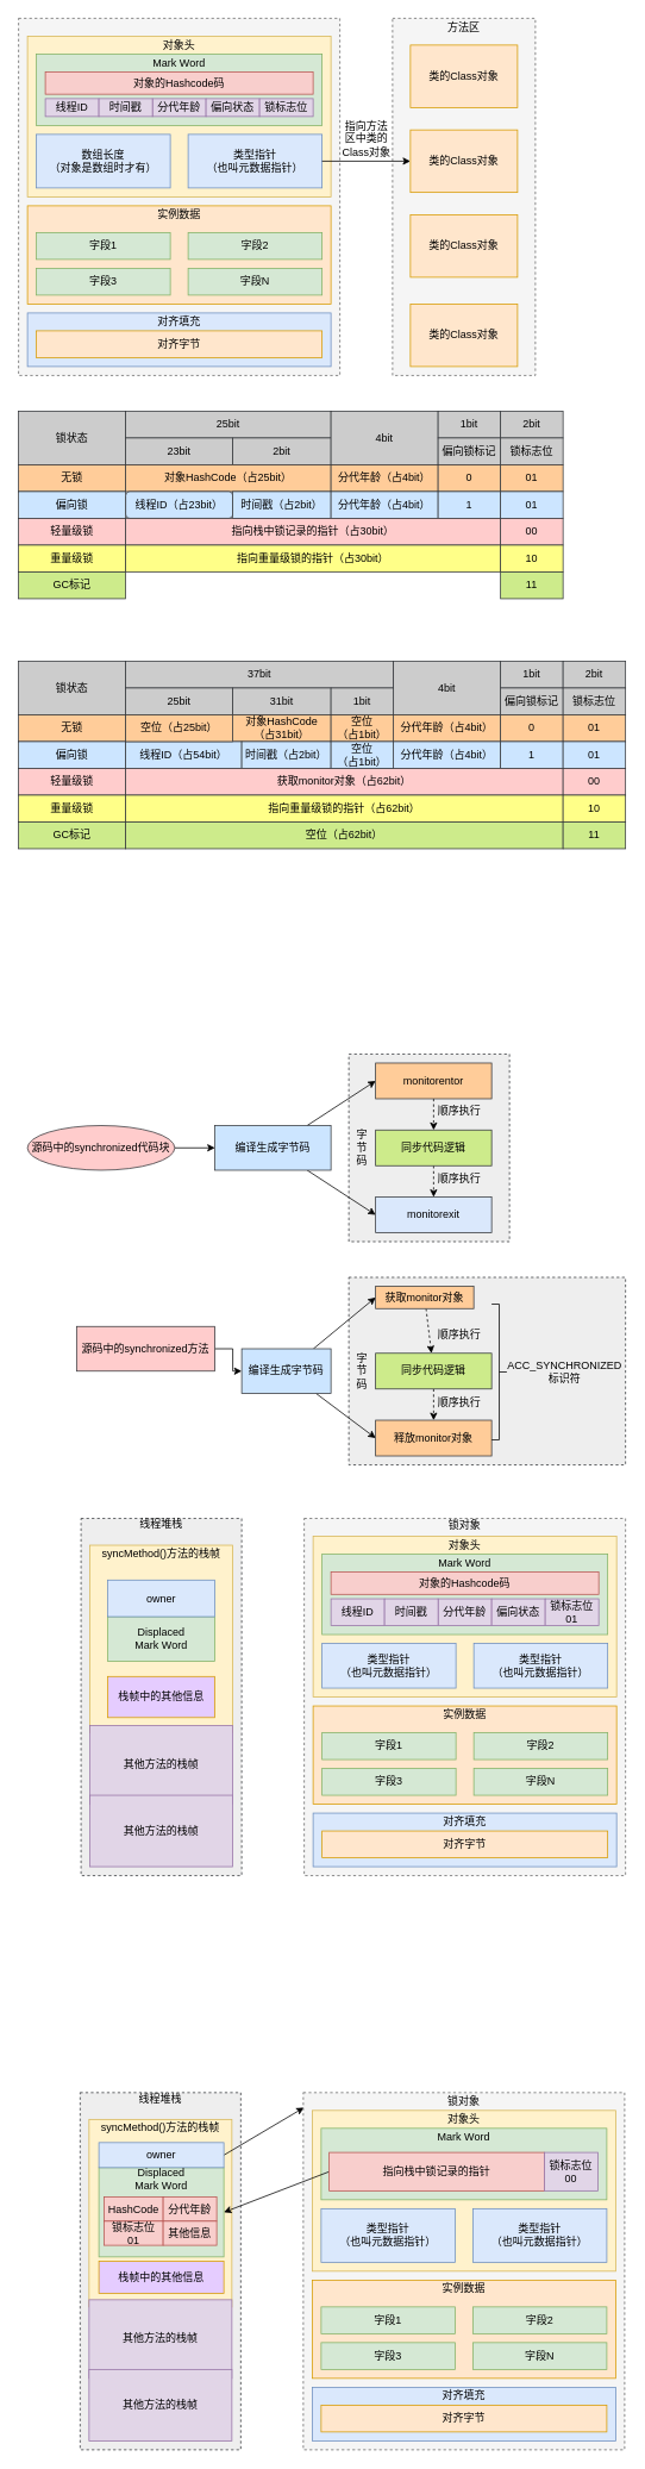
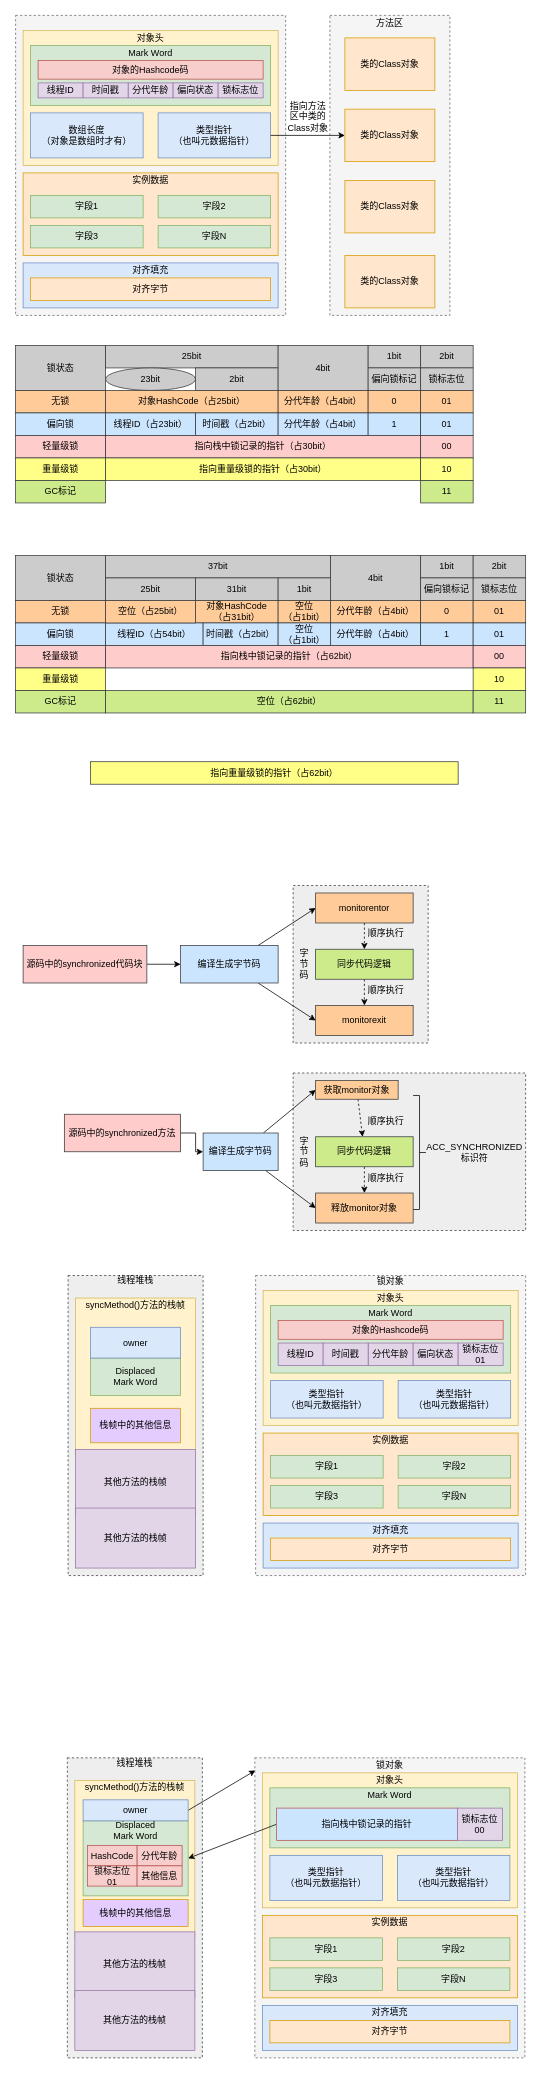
- <mxCell id="35" value="23bit" style="rounded=0;whiteSpace=wrap;html=1;strokeColor=#36393d;fillColor=#CCCCCC;" vertex="1" parent="1"><mxGeometry x="140" y="490" width="120" height="30" as="geometry" /></mxCell>
+ <mxCell id="35" value="23bit" style="ellipse;whiteSpace=wrap;html=1;strokeColor=#36393d;fillColor=#CCCCCC;" vertex="1" parent="1"><mxGeometry x="140" y="490" width="120" height="30" as="geometry" /></mxCell>
- <mxCell id="51" value="线程ID（占23bit）" style="whiteSpace=wrap;html=1;fillColor=#cce5ff;strokeColor=#36393d;rounded=1;" vertex="1" parent="1"><mxGeometry x="140" y="550" width="120" height="30" as="geometry" /></mxCell>
+ <mxCell id="51" value="线程ID（占23bit）" style="rounded=0;whiteSpace=wrap;html=1;fillColor=#cce5ff;strokeColor=#36393d;" vertex="1" parent="1"><mxGeometry x="140" y="550" width="120" height="30" as="geometry" /></mxCell>
- <mxCell id="84" value="获取monitor对象（占62bit）" style="rounded=0;whiteSpace=wrap;html=1;fillColor=#ffcccc;strokeColor=#36393d;" vertex="1" parent="1"><mxGeometry x="140" y="860" width="490" height="30" as="geometry" /></mxCell>
+ <mxCell id="84" value="指向栈中锁记录的指针（占62bit）" style="rounded=0;whiteSpace=wrap;html=1;fillColor=#ffcccc;strokeColor=#36393d;" vertex="1" parent="1"><mxGeometry x="140" y="860" width="490" height="30" as="geometry" /></mxCell>
- <mxCell id="86" value="指向重量级锁的指针（占62bit）" style="rounded=0;whiteSpace=wrap;html=1;fillColor=#ffff88;strokeColor=#36393d;" vertex="1" parent="1"><mxGeometry x="140" y="890" width="490" height="30" as="geometry" /></mxCell>
+ <mxCell id="86" value="指向重量级锁的指针（占62bit）" style="rounded=0;whiteSpace=wrap;html=1;fillColor=#ffff88;strokeColor=#36393d;" vertex="1" parent="1"><mxGeometry x="120" y="1015" width="490" height="30" as="geometry" /></mxCell>
- <mxCell id="95" value="源码中的synchronized代码块" style="ellipse;whiteSpace=wrap;html=1;fillColor=#ffcccc;strokeColor=#36393d;" vertex="1" parent="1"><mxGeometry x="30" y="1260" width="165" height="50" as="geometry" /></mxCell>
+ <mxCell id="95" value="源码中的synchronized代码块" style="rounded=0;whiteSpace=wrap;html=1;fillColor=#ffcccc;strokeColor=#36393d;" vertex="1" parent="1"><mxGeometry x="30" y="1260" width="165" height="50" as="geometry" /></mxCell>
- <mxCell id="103" value="monitorexit" style="rounded=0;whiteSpace=wrap;html=1;fillColor=#dae8fc;strokeColor=#36393d;" vertex="1" parent="1"><mxGeometry x="420" y="1340" width="130" height="40" as="geometry" /></mxCell>
+ <mxCell id="103" value="monitorexit" style="rounded=0;whiteSpace=wrap;html=1;fillColor=#ffcc99;strokeColor=#36393d;" vertex="1" parent="1"><mxGeometry x="420" y="1340" width="130" height="40" as="geometry" /></mxCell>
- <mxCell id="176" value="指向栈中锁记录的指针" style="rounded=0;whiteSpace=wrap;html=1;fillColor=#f8cecc;strokeColor=#b85450;" vertex="1" parent="1"><mxGeometry x="368" y="2410" width="241" height="43" as="geometry" /></mxCell>
+ <mxCell id="176" value="指向栈中锁记录的指针" style="rounded=0;whiteSpace=wrap;html=1;fillColor=#cce5ff;strokeColor=#b85450;" vertex="1" parent="1"><mxGeometry x="368" y="2410" width="241" height="43" as="geometry" /></mxCell>
